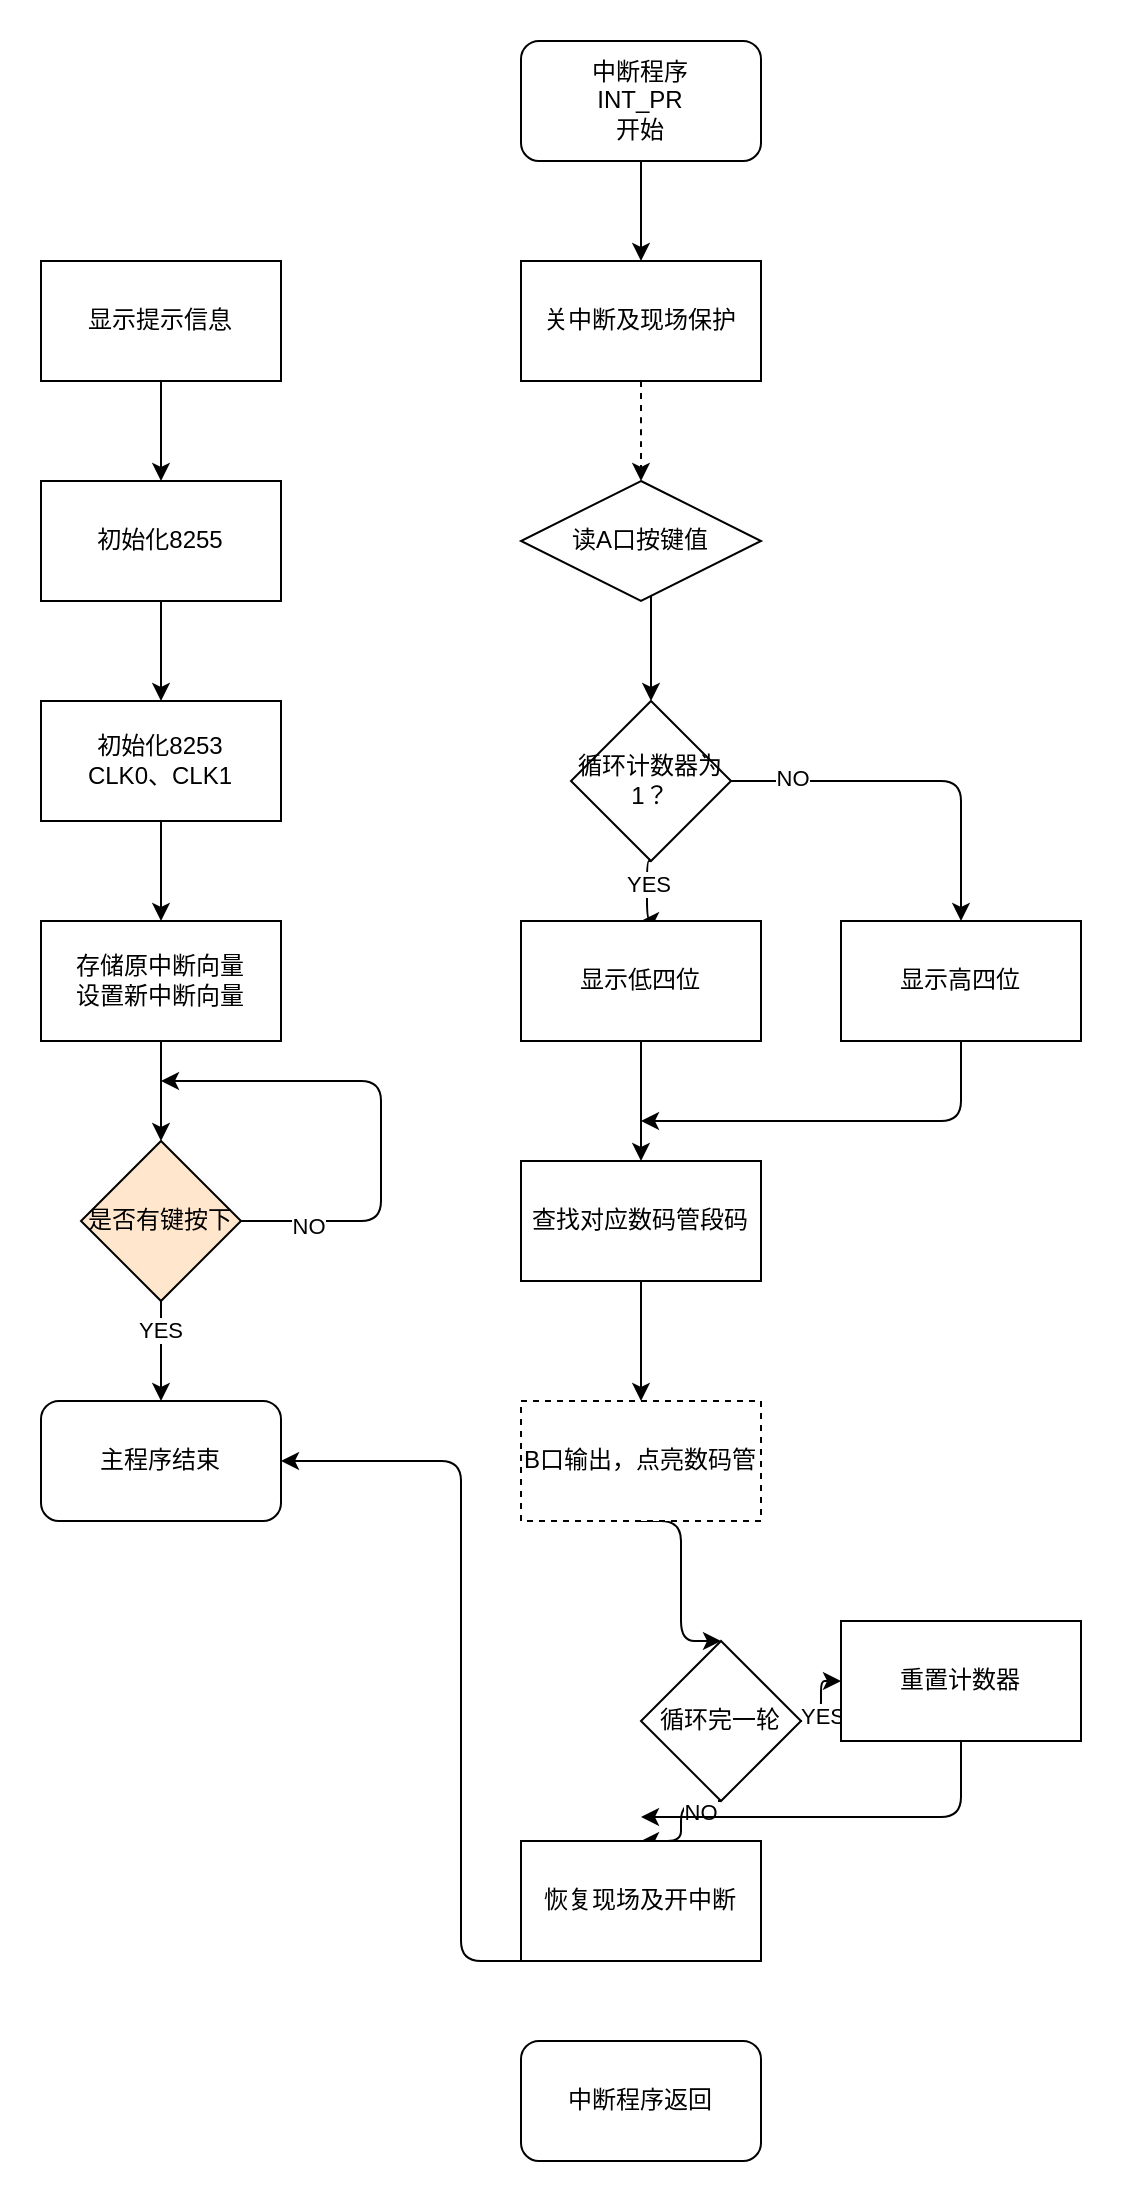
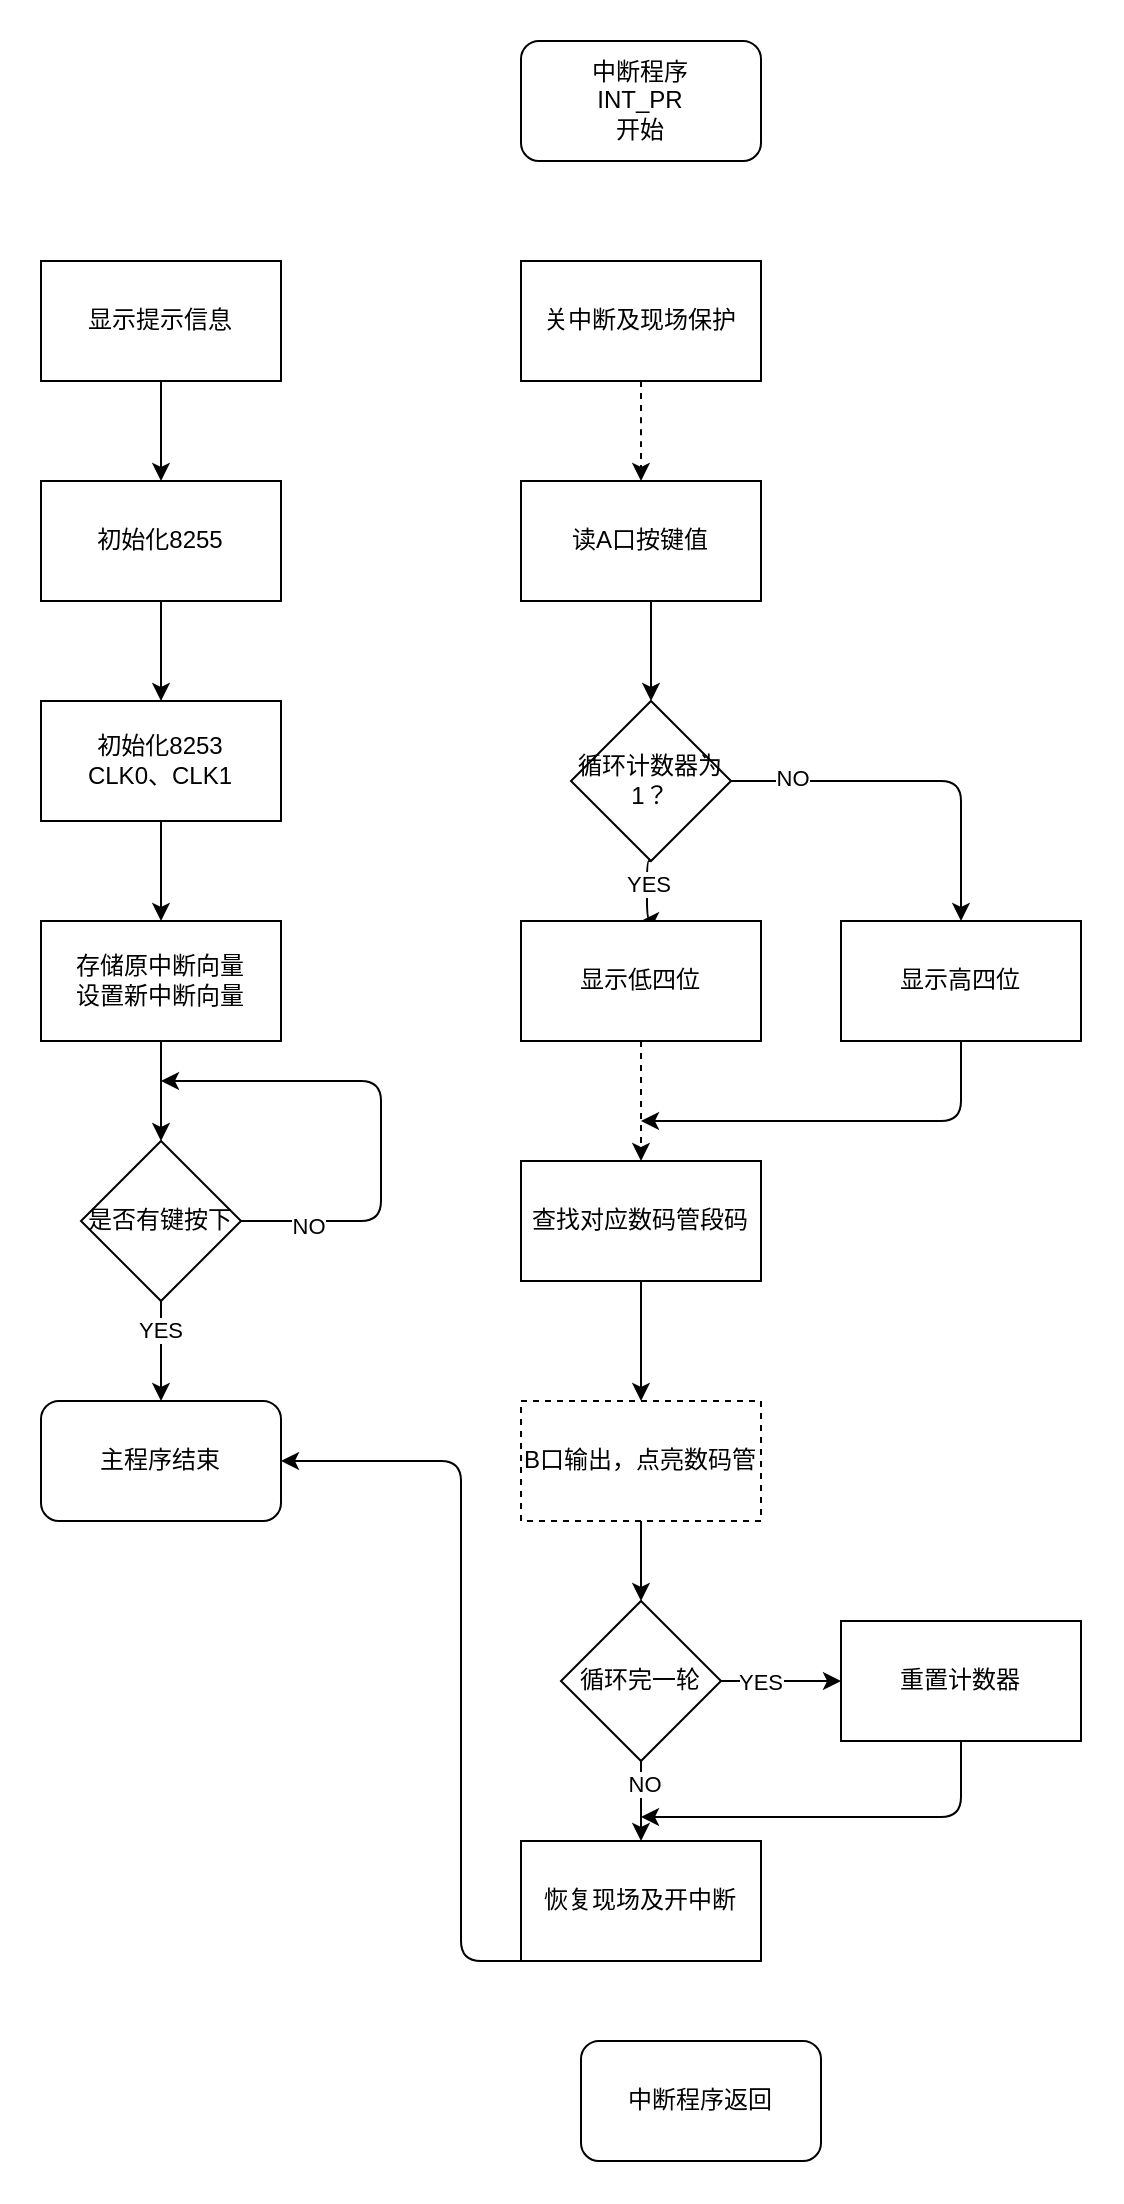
- <mxCell id="16" style="edgeStyle=elbowEdgeStyle;orthogonalLoop=1;jettySize=auto;html=1;exitX=0.5;exitY=1;exitDx=0;exitDy=0;entryX=0.5;entryY=0;entryDx=0;entryDy=0;" parent="1" source="17" target="19" edge="1"><mxGeometry relative="1" as="geometry" /></mxCell>
- <mxCell id="21" value="读A口按键值" style="rhombus;whiteSpace=wrap;html=1;" parent="1" vertex="1"><mxGeometry x="260" y="240" width="120" height="60" as="geometry" /></mxCell>
+ <mxCell id="21" value="读A口按键值" style="whiteSpace=wrap;html=1;" parent="1" vertex="1"><mxGeometry x="260" y="240" width="120" height="60" as="geometry" /></mxCell>
- <mxCell id="27" style="edgeStyle=elbowEdgeStyle;orthogonalLoop=1;jettySize=auto;html=1;exitX=0.5;exitY=1;exitDx=0;exitDy=0;entryX=0.5;entryY=0;entryDx=0;entryDy=0;" parent="1" source="28" target="32" edge="1"><mxGeometry relative="1" as="geometry" /></mxCell>
+ <mxCell id="27" style="edgeStyle=elbowEdgeStyle;orthogonalLoop=1;jettySize=auto;html=1;exitX=0.5;exitY=1;exitDx=0;exitDy=0;entryX=0.5;entryY=0;entryDx=0;entryDy=0;dashed=1;" parent="1" source="28" target="32" edge="1"><mxGeometry relative="1" as="geometry" /></mxCell>
- <mxCell id="12" value="是否有键按下" style="rhombus;whiteSpace=wrap;html=1;fillColor=#ffe6cc;" parent="1" vertex="1"><mxGeometry x="40" y="570" width="80" height="80" as="geometry" /></mxCell>
+ <mxCell id="12" value="是否有键按下" style="rhombus;whiteSpace=wrap;html=1;" parent="1" vertex="1"><mxGeometry x="40" y="570" width="80" height="80" as="geometry" /></mxCell>
- <mxCell id="39" value="循环完一轮" style="rhombus;whiteSpace=wrap;html=1;" parent="1" vertex="1"><mxGeometry x="320" y="820" width="80" height="80" as="geometry" /></mxCell>
+ <mxCell id="39" value="循环完一轮" style="rhombus;whiteSpace=wrap;html=1;" parent="1" vertex="1"><mxGeometry x="280" y="800" width="80" height="80" as="geometry" /></mxCell>
- <mxCell id="44" value="中断程序返回" style="whiteSpace=wrap;html=1;rounded=1;glass=0;shadow=0;sketch=0;" parent="1" vertex="1"><mxGeometry x="260" y="1020" width="120" height="60" as="geometry" /></mxCell>
+ <mxCell id="44" value="中断程序返回" style="whiteSpace=wrap;html=1;rounded=1;glass=0;shadow=0;sketch=0;" parent="1" vertex="1"><mxGeometry x="290" y="1020" width="120" height="60" as="geometry" /></mxCell>
